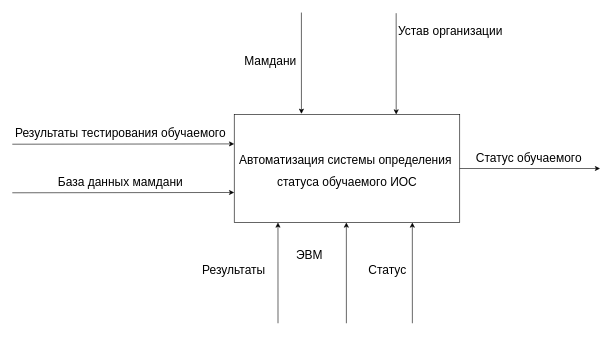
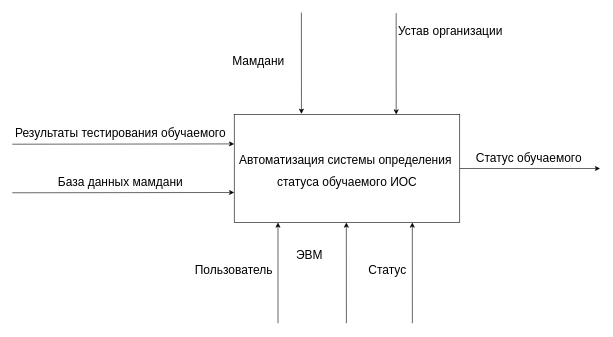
- <mxCell id="7" value="Мамдани" style="text;html=1;align=center;verticalAlign=middle;resizable=0;points=[];autosize=1;strokeColor=none;fillColor=none;fontSize=20;" vertex="1" parent="1"><mxGeometry x="400" y="85" width="100" height="30" as="geometry" /></mxCell>
+ <mxCell id="7" value="Мамдани" style="text;html=1;align=center;verticalAlign=middle;resizable=0;points=[];autosize=1;strokeColor=none;fillColor=none;fontSize=20;" vertex="1" parent="1"><mxGeometry x="380" y="85" width="100" height="30" as="geometry" /></mxCell>
- <mxCell id="15" value="Результаты" style="text;html=1;align=center;verticalAlign=middle;resizable=0;points=[];autosize=1;strokeColor=none;fillColor=none;fontSize=20;" vertex="1" parent="1"><mxGeometry x="314" y="433.02" width="150" height="30" as="geometry" /></mxCell>
+ <mxCell id="15" value="Пользователь" style="text;html=1;align=center;verticalAlign=middle;resizable=0;points=[];autosize=1;strokeColor=none;fillColor=none;fontSize=20;" vertex="1" parent="1"><mxGeometry x="314" y="433.02" width="150" height="30" as="geometry" /></mxCell>
